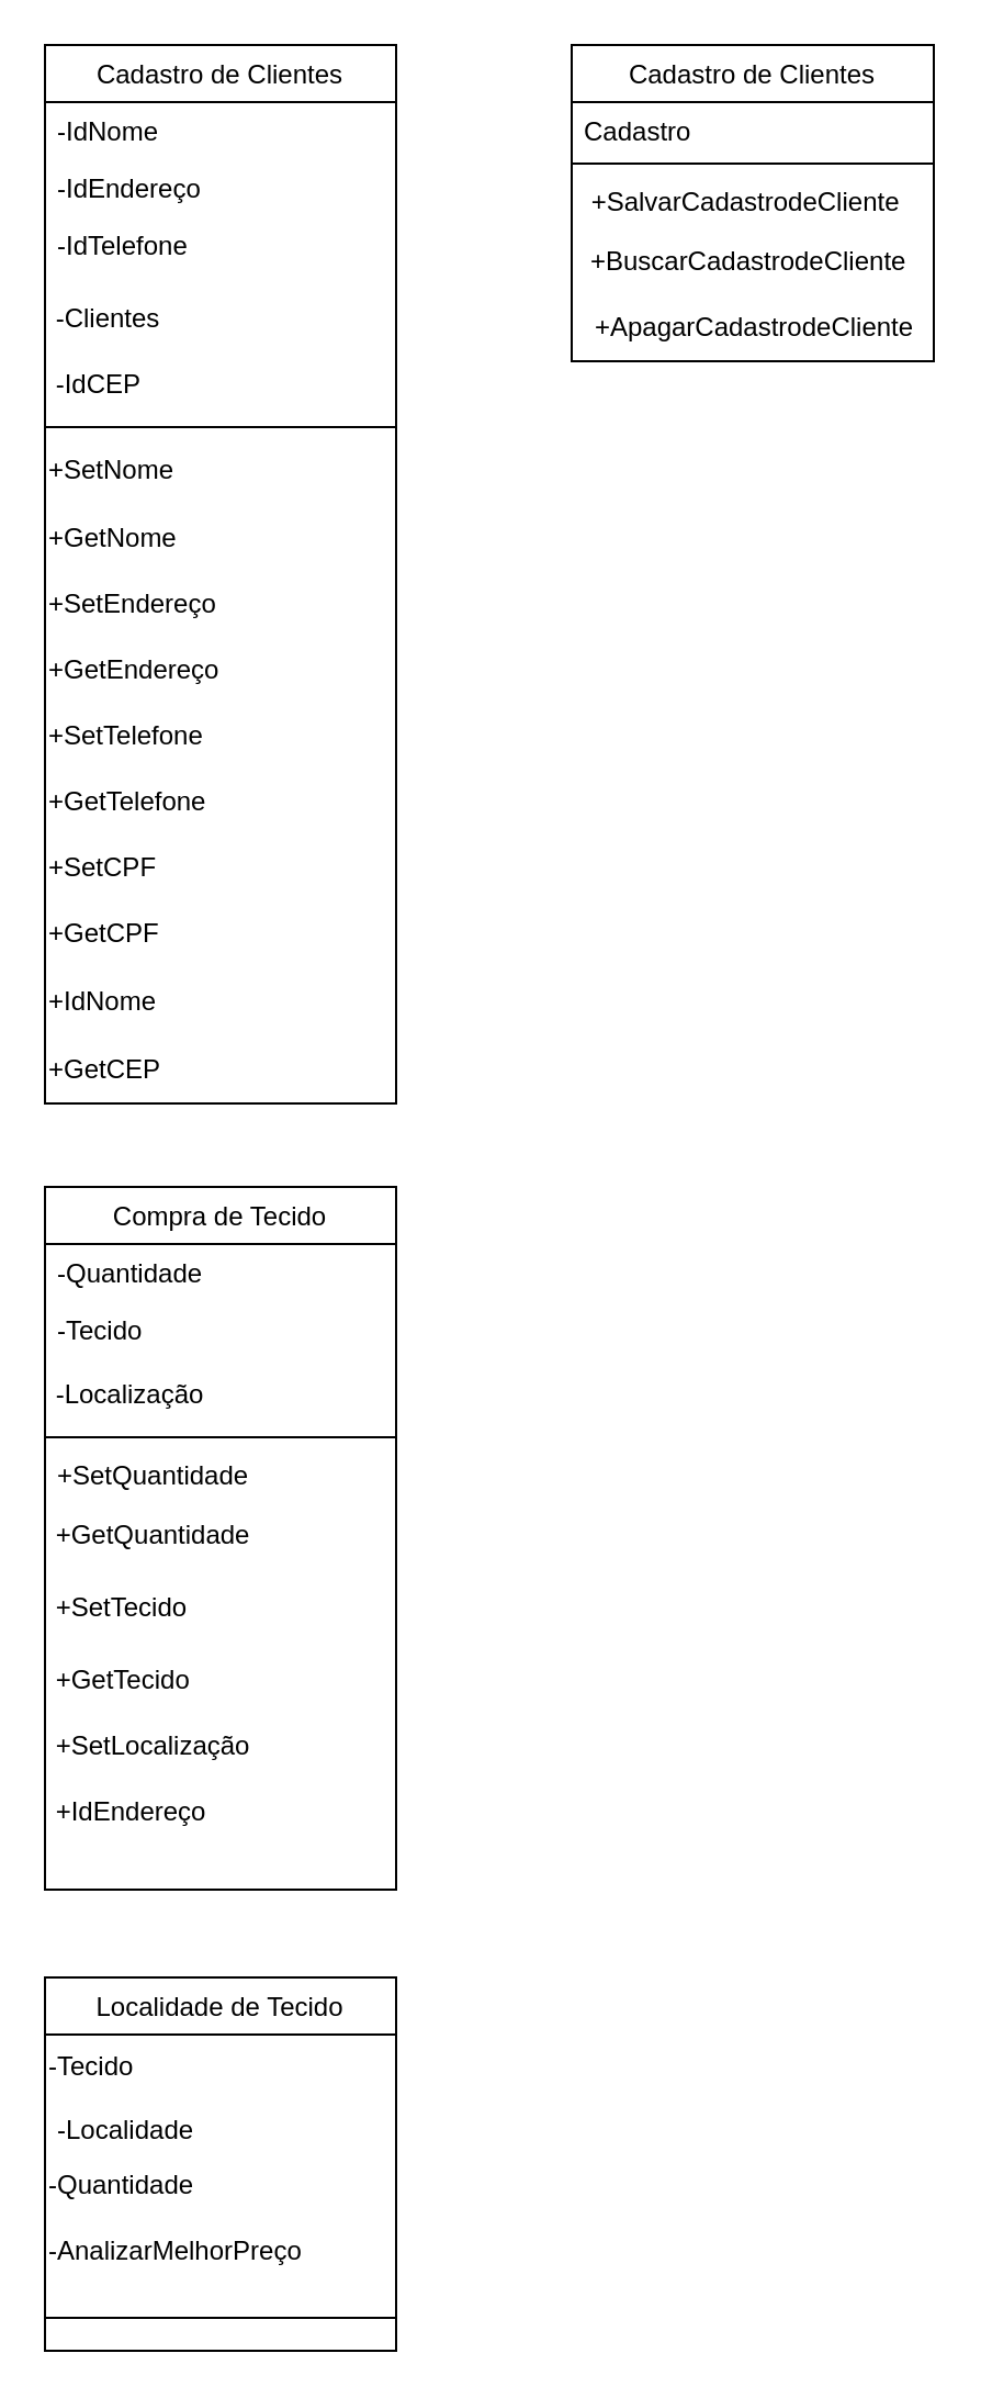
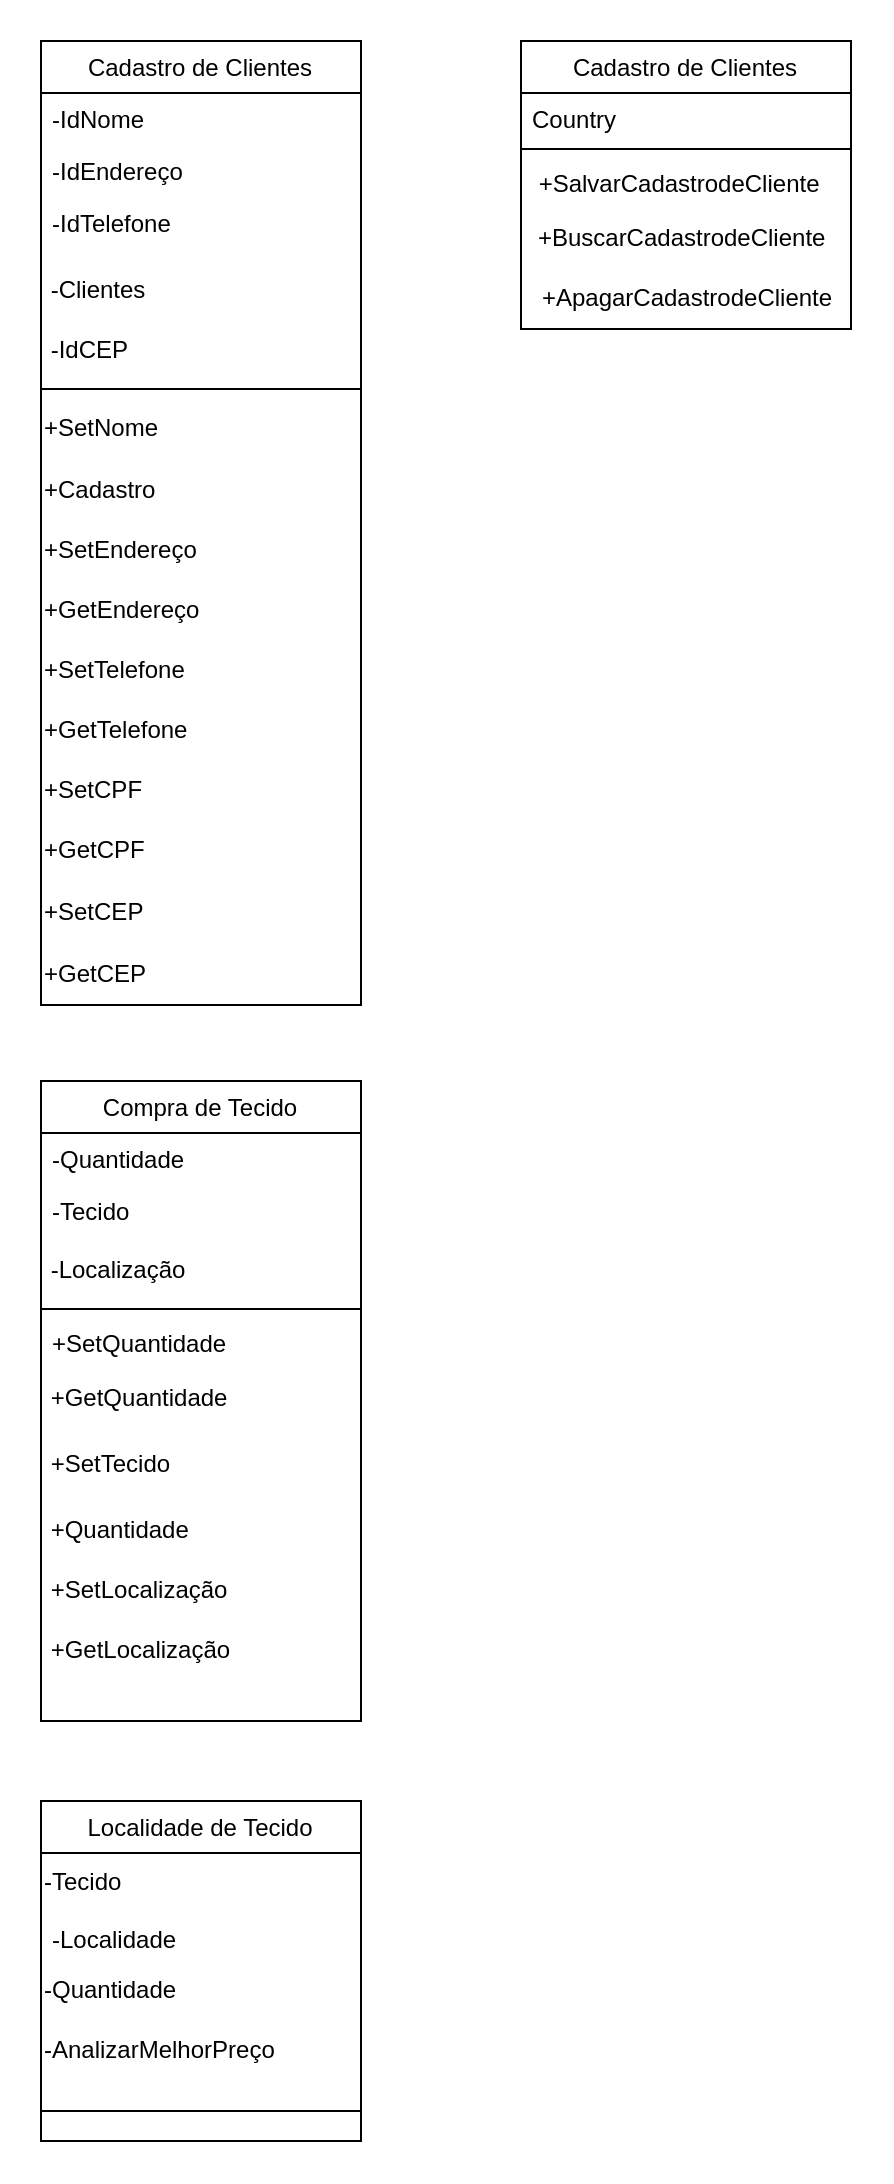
- <mxCell id="20" value="Cadastro" style="text;align=left;verticalAlign=top;spacingLeft=4;spacingRight=4;overflow=hidden;rotatable=0;points=[[0,0.5],[1,0.5]];portConstraint=eastwest;rounded=0;shadow=0;html=0;" vertex="1" parent="19"><mxGeometry y="26" width="165" height="24" as="geometry" /></mxCell>
+ <mxCell id="20" value="Country" style="text;align=left;verticalAlign=top;spacingLeft=4;spacingRight=4;overflow=hidden;rotatable=0;points=[[0,0.5],[1,0.5]];portConstraint=eastwest;rounded=0;shadow=0;html=0;" vertex="1" parent="19"><mxGeometry y="26" width="165" height="24" as="geometry" /></mxCell>
- <mxCell id="33" value="+GetNome" style="text;html=1;align=left;verticalAlign=middle;whiteSpace=wrap;rounded=0;" vertex="1" parent="25"><mxGeometry y="210" width="160" height="30" as="geometry" /></mxCell>
+ <mxCell id="33" value="+Cadastro" style="text;html=1;align=left;verticalAlign=middle;whiteSpace=wrap;rounded=0;" vertex="1" parent="25"><mxGeometry y="210" width="160" height="30" as="geometry" /></mxCell>
- <mxCell id="40" value="+IdNome" style="text;html=1;align=left;verticalAlign=middle;whiteSpace=wrap;rounded=0;" vertex="1" parent="25"><mxGeometry y="420" width="160" height="32" as="geometry" /></mxCell>
+ <mxCell id="40" value="+SetCEP" style="text;html=1;align=left;verticalAlign=middle;whiteSpace=wrap;rounded=0;" vertex="1" parent="25"><mxGeometry y="420" width="160" height="32" as="geometry" /></mxCell>
- <mxCell id="10" value="&amp;nbsp;+GetTecido" style="text;html=1;align=left;verticalAlign=middle;whiteSpace=wrap;rounded=0;" vertex="1" parent="2"><mxGeometry y="210" width="160" height="30" as="geometry" /></mxCell>
+ <mxCell id="10" value="&amp;nbsp;+Quantidade" style="text;html=1;align=left;verticalAlign=middle;whiteSpace=wrap;rounded=0;" vertex="1" parent="2"><mxGeometry y="210" width="160" height="30" as="geometry" /></mxCell>
- <mxCell id="12" value="&amp;nbsp;+IdEndereço" style="text;html=1;align=left;verticalAlign=middle;whiteSpace=wrap;rounded=0;" vertex="1" parent="2"><mxGeometry y="270" width="160" height="30" as="geometry" /></mxCell>
+ <mxCell id="12" value="&amp;nbsp;+GetLocalização" style="text;html=1;align=left;verticalAlign=middle;whiteSpace=wrap;rounded=0;" vertex="1" parent="2"><mxGeometry y="270" width="160" height="30" as="geometry" /></mxCell>
